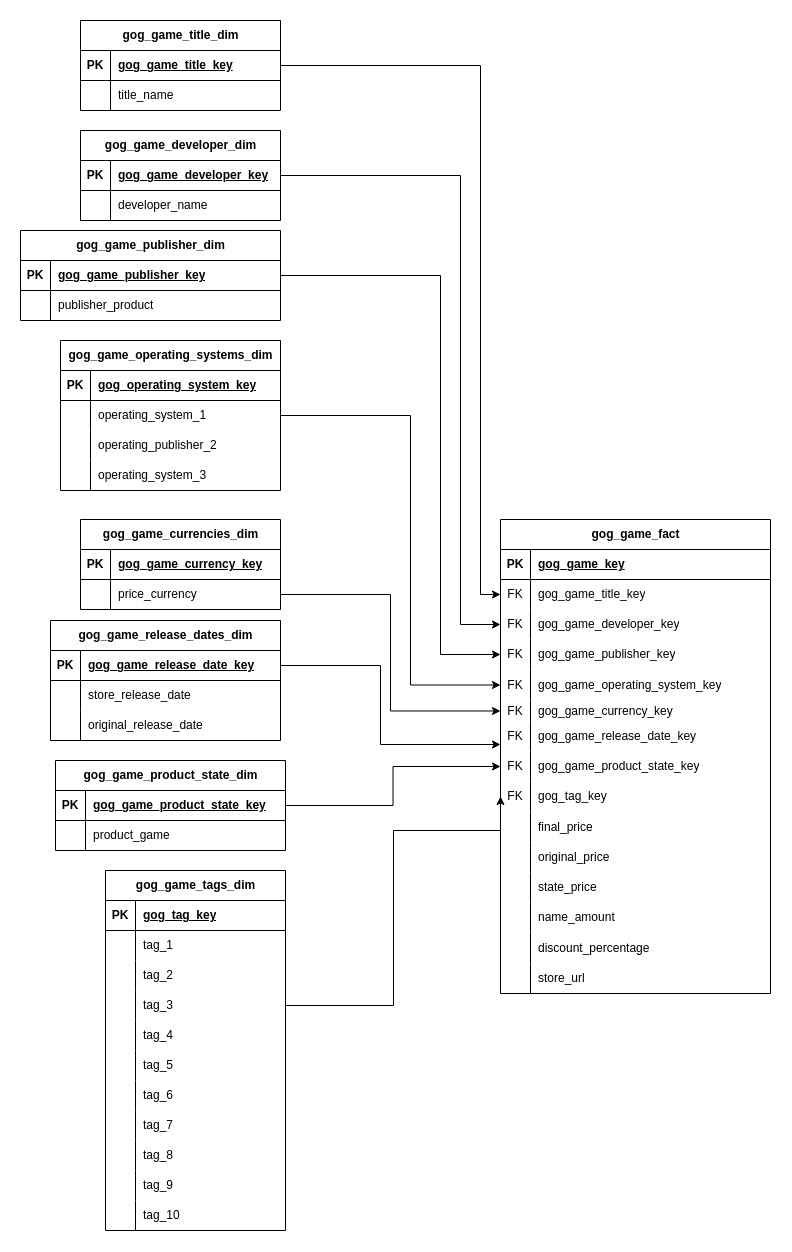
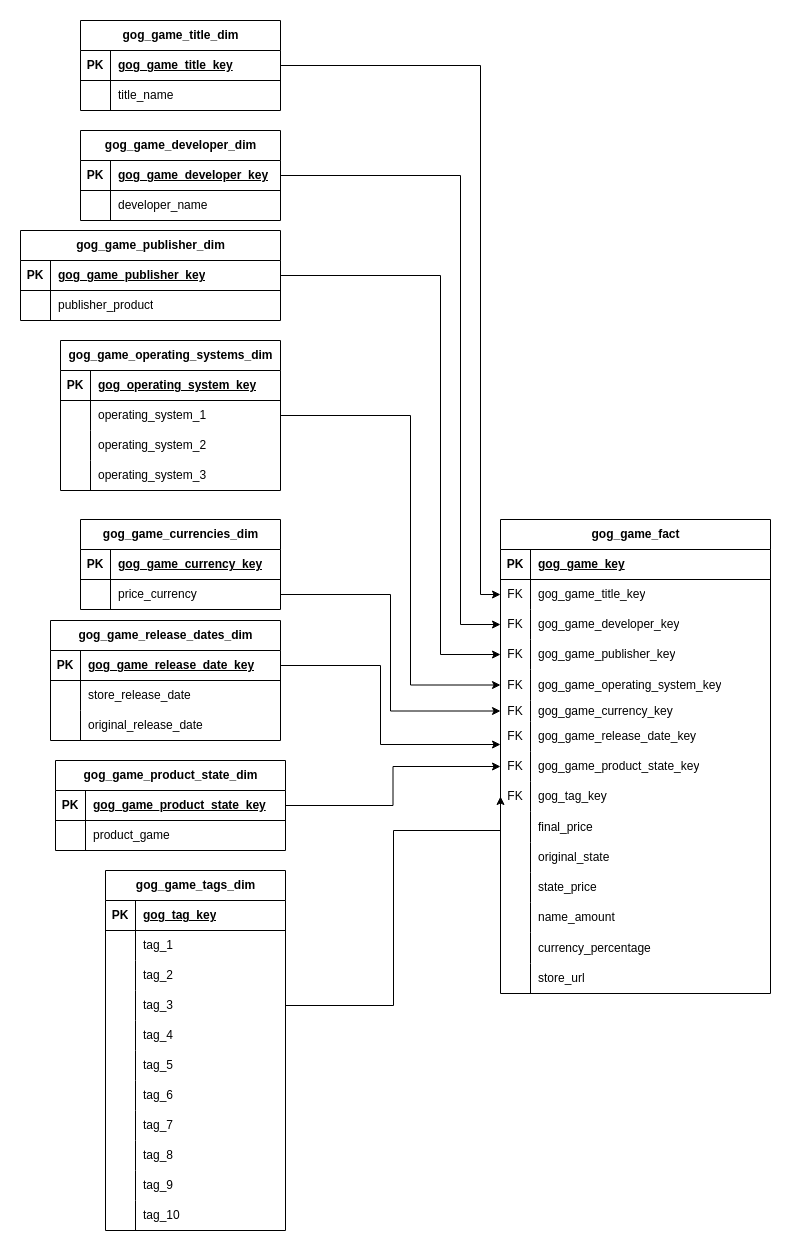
- <mxCell id="93" value="operating_publisher_2" style="shape=partialRectangle;connectable=0;fillColor=none;top=0;left=0;bottom=0;right=0;align=left;spacingLeft=6;overflow=hidden;whiteSpace=wrap;html=1;" parent="91" vertex="1"><mxGeometry x="30" width="190" height="30" as="geometry"><mxRectangle width="190" height="30" as="alternateBounds" /></mxGeometry></mxCell>
+ <mxCell id="93" value="operating_system_2" style="shape=partialRectangle;connectable=0;fillColor=none;top=0;left=0;bottom=0;right=0;align=left;spacingLeft=6;overflow=hidden;whiteSpace=wrap;html=1;" parent="91" vertex="1"><mxGeometry x="30" width="190" height="30" as="geometry"><mxRectangle width="190" height="30" as="alternateBounds" /></mxGeometry></mxCell>
- <mxCell id="35" value="original_price" style="shape=partialRectangle;connectable=0;fillColor=none;top=0;left=0;bottom=0;right=0;align=left;spacingLeft=6;overflow=hidden;whiteSpace=wrap;html=1;" parent="33" vertex="1"><mxGeometry x="30" width="240" height="30" as="geometry"><mxRectangle width="240" height="30" as="alternateBounds" /></mxGeometry></mxCell>
+ <mxCell id="35" value="original_state" style="shape=partialRectangle;connectable=0;fillColor=none;top=0;left=0;bottom=0;right=0;align=left;spacingLeft=6;overflow=hidden;whiteSpace=wrap;html=1;" parent="33" vertex="1"><mxGeometry x="30" width="240" height="30" as="geometry"><mxRectangle width="240" height="30" as="alternateBounds" /></mxGeometry></mxCell>
- <mxCell id="44" value="discount_percentage" style="shape=partialRectangle;connectable=0;fillColor=none;top=0;left=0;bottom=0;right=0;align=left;spacingLeft=6;overflow=hidden;whiteSpace=wrap;html=1;" parent="42" vertex="1"><mxGeometry x="30" width="240" height="31" as="geometry"><mxRectangle width="240" height="31" as="alternateBounds" /></mxGeometry></mxCell>
+ <mxCell id="44" value="currency_percentage" style="shape=partialRectangle;connectable=0;fillColor=none;top=0;left=0;bottom=0;right=0;align=left;spacingLeft=6;overflow=hidden;whiteSpace=wrap;html=1;" parent="42" vertex="1"><mxGeometry x="30" width="240" height="31" as="geometry"><mxRectangle width="240" height="31" as="alternateBounds" /></mxGeometry></mxCell>
